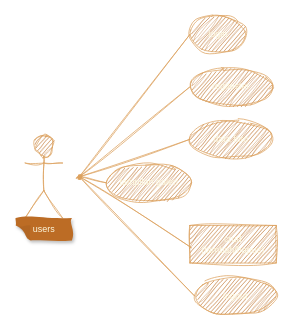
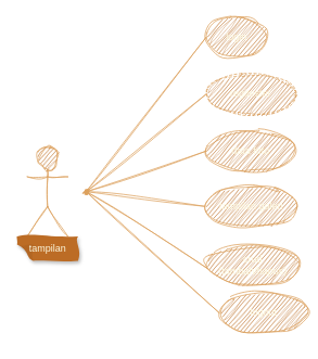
- <mxCell id="6" value="regitester" style="ellipse;whiteSpace=wrap;html=1;sketch=1;curveFitting=1;jiggle=2;labelBackgroundColor=none;fillColor=#BC6C25;strokeColor=#DDA15E;fontColor=#FEFAE0;" vertex="1" parent="1"><mxGeometry x="253" y="90" width="110" height="50" as="geometry" /></mxCell>
+ <mxCell id="6" value="regitester" style="ellipse;whiteSpace=wrap;html=1;sketch=1;curveFitting=1;jiggle=2;labelBackgroundColor=none;fillColor=#BC6C25;strokeColor=#DDA15E;fontColor=#FEFAE0;dashed=1;" vertex="1" parent="1"><mxGeometry x="253" y="90" width="110" height="50" as="geometry" /></mxCell>
- <mxCell id="8" value="tampilan galeri" style="ellipse;whiteSpace=wrap;html=1;sketch=1;curveFitting=1;jiggle=2;labelBackgroundColor=none;fillColor=#BC6C25;strokeColor=#DDA15E;fontColor=#FEFAE0;" vertex="1" parent="1"><mxGeometry x="141" y="218" width="115" height="50" as="geometry" /></mxCell>
+ <mxCell id="8" value="tampilan galeri" style="ellipse;whiteSpace=wrap;html=1;sketch=1;curveFitting=1;jiggle=2;labelBackgroundColor=none;fillColor=#BC6C25;strokeColor=#DDA15E;fontColor=#FEFAE0;" vertex="1" parent="1"><mxGeometry x="251" y="228" width="115" height="50" as="geometry" /></mxCell>
- <mxCell id="3" value="users" style="shape=note;whiteSpace=wrap;html=1;backgroundOutline=1;fontColor=#FEFAE0;darkOpacity=0.05;fillColor=#BC6C25;strokeColor=none;fillStyle=solid;direction=west;gradientDirection=north;shadow=1;size=20;pointerEvents=1;sketch=1;curveFitting=1;jiggle=2;labelBackgroundColor=none;" vertex="1" parent="1"><mxGeometry x="20.5" y="290" width="75" height="30" as="geometry" /></mxCell>
+ <mxCell id="3" value="tampilan" style="shape=note;whiteSpace=wrap;html=1;backgroundOutline=1;fontColor=#FEFAE0;darkOpacity=0.05;fillColor=#BC6C25;strokeColor=none;fillStyle=solid;direction=west;gradientDirection=north;shadow=1;size=20;pointerEvents=1;sketch=1;curveFitting=1;jiggle=2;labelBackgroundColor=none;" vertex="1" parent="1"><mxGeometry x="20.5" y="290" width="75" height="30" as="geometry" /></mxCell>
- <mxCell id="9" value="crud&lt;br&gt;(tambah/hapus)" style="whiteSpace=wrap;html=1;sketch=1;curveFitting=1;jiggle=2;labelBackgroundColor=none;fillColor=#BC6C25;strokeColor=#DDA15E;fontColor=#FEFAE0;rounded=0;" vertex="1" parent="1"><mxGeometry x="253" y="300" width="115" height="50" as="geometry" /></mxCell>
+ <mxCell id="9" value="crud&lt;br&gt;(tambah/hapus)" style="ellipse;whiteSpace=wrap;html=1;sketch=1;curveFitting=1;jiggle=2;labelBackgroundColor=none;fillColor=#BC6C25;strokeColor=#DDA15E;fontColor=#FEFAE0;" vertex="1" parent="1"><mxGeometry x="253" y="300" width="115" height="50" as="geometry" /></mxCell>
- <mxCell id="15" value="logout" style="ellipse;whiteSpace=wrap;html=1;sketch=1;curveFitting=1;jiggle=2;labelBackgroundColor=none;fillColor=#BC6C25;strokeColor=#DDA15E;fontColor=#FEFAE0;" vertex="1" parent="1"><mxGeometry x="259" y="369" width="110" height="50" as="geometry" /></mxCell>
+ <mxCell id="15" value="logout" style="ellipse;whiteSpace=wrap;html=1;sketch=1;curveFitting=1;jiggle=2;labelBackgroundColor=none;fillColor=#BC6C25;strokeColor=#DDA15E;fontColor=#FEFAE0;" vertex="1" parent="1"><mxGeometry x="269" y="359" width="110" height="50" as="geometry" /></mxCell>
